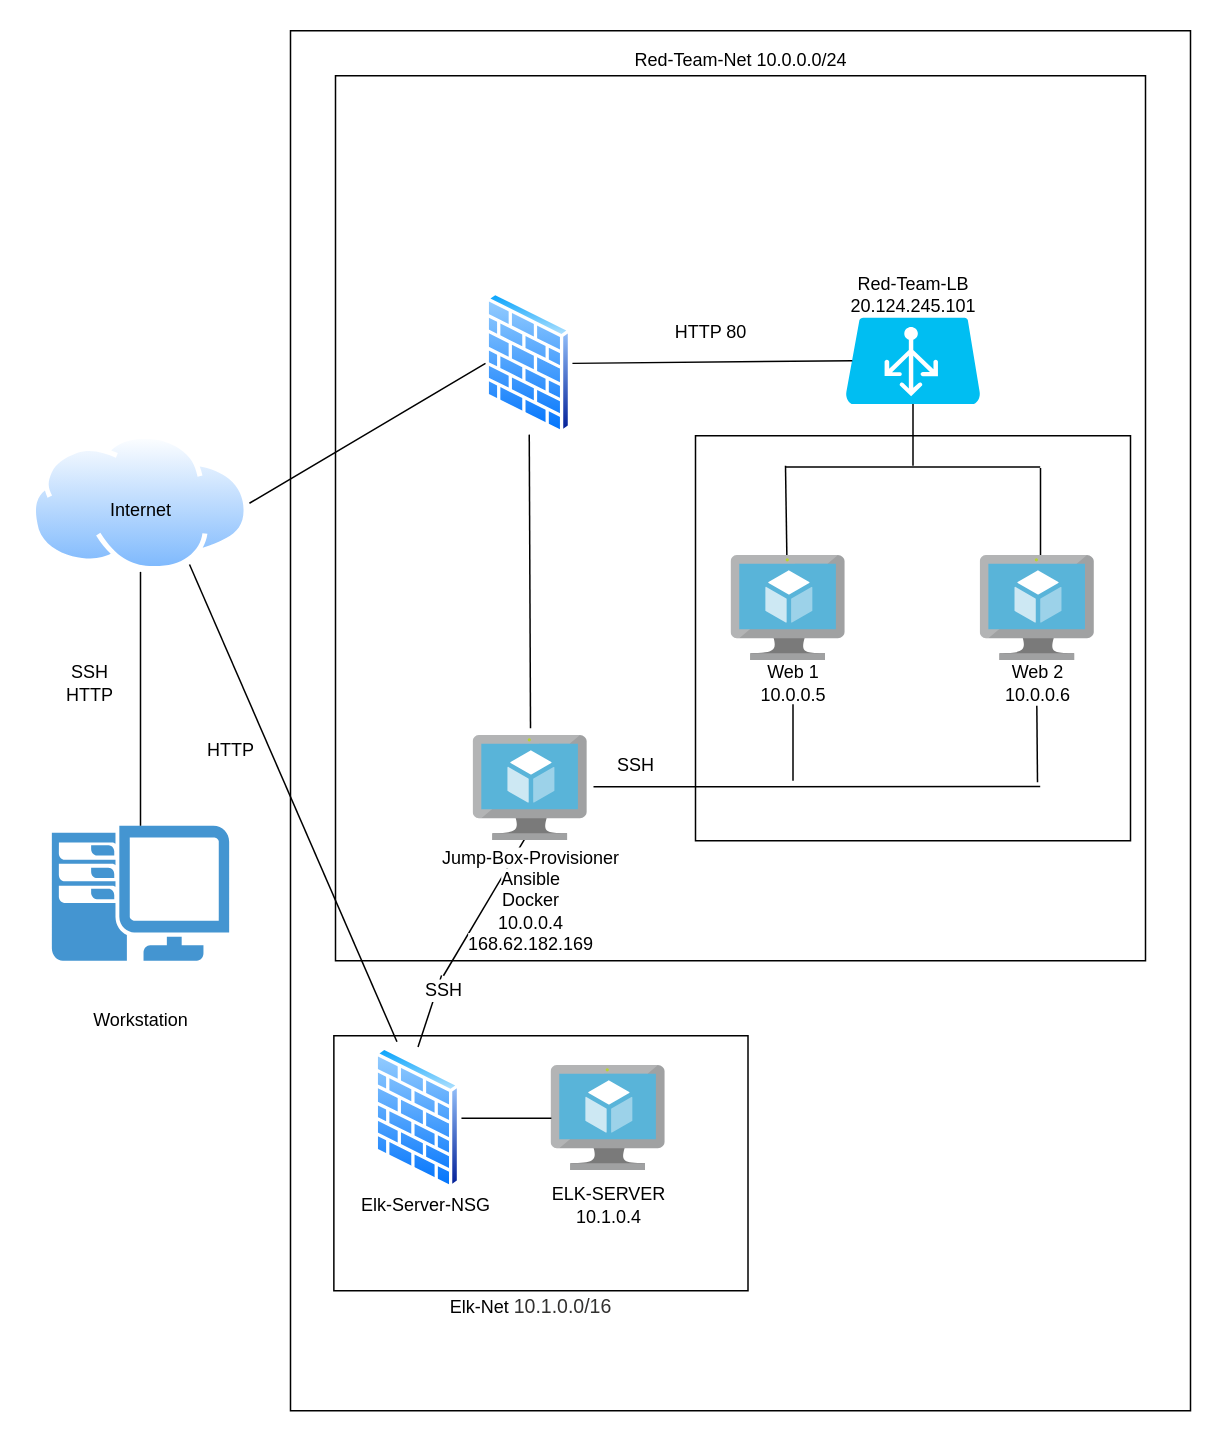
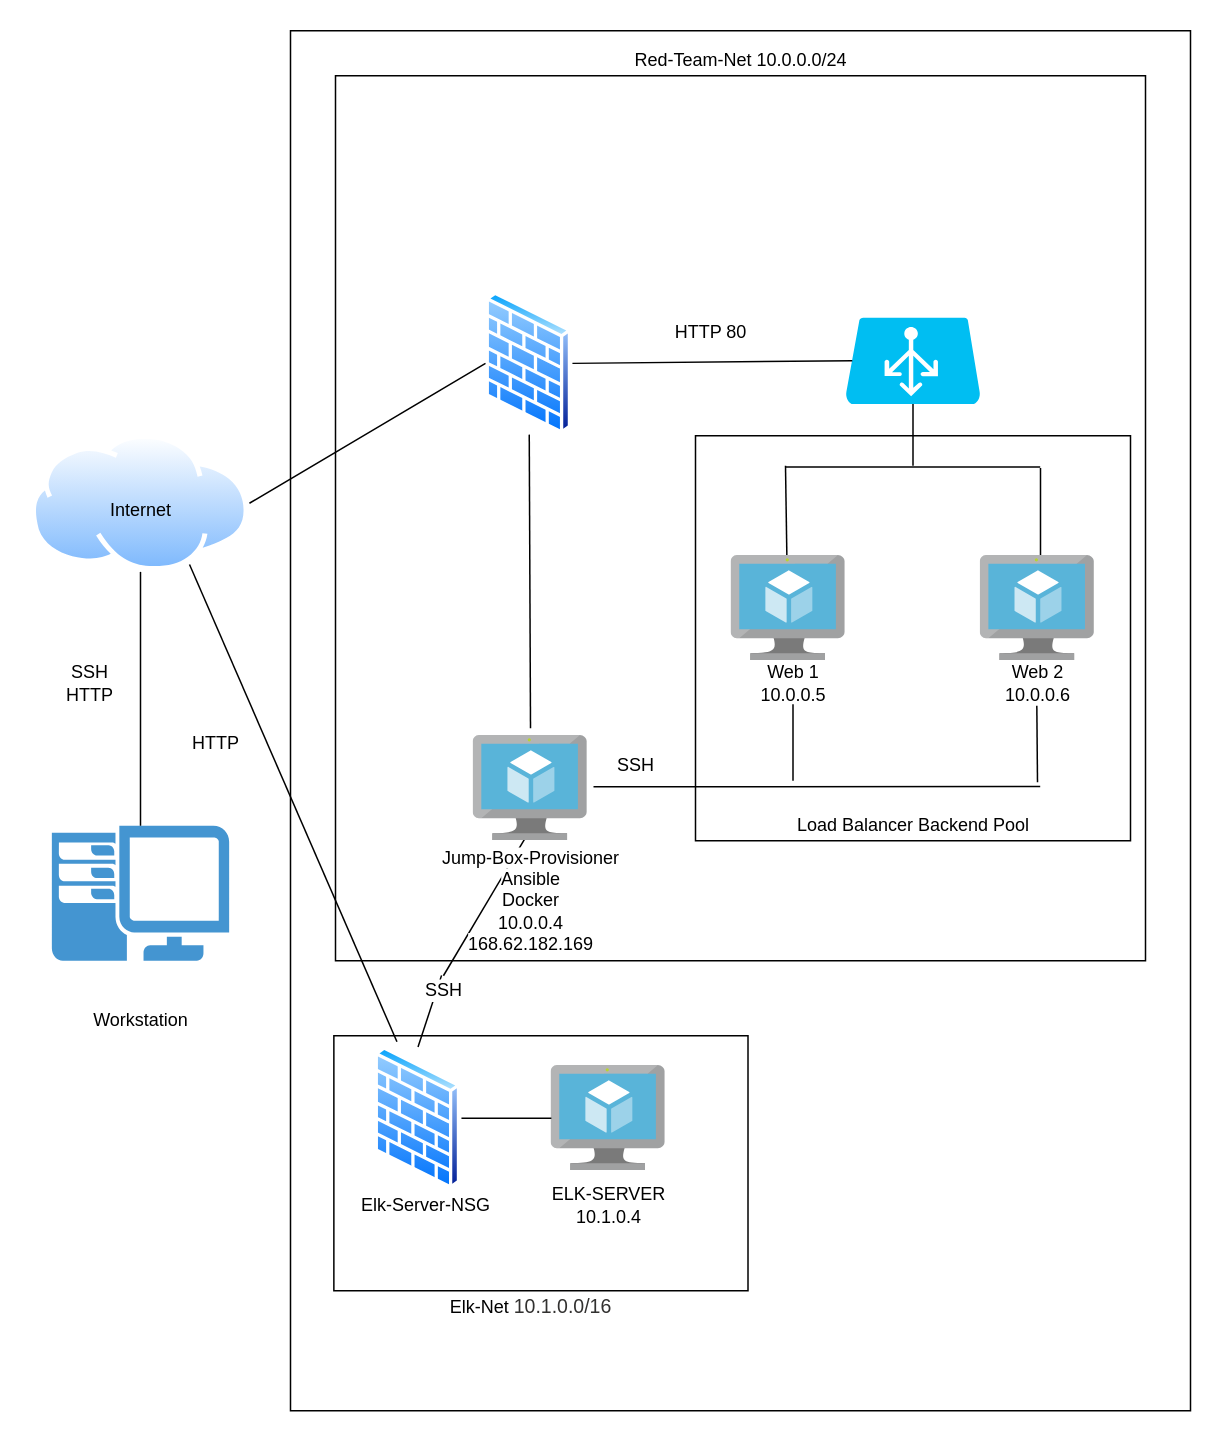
- <mxCell id="18" value="Red-Team-LB&lt;br&gt;20.124.245.101" style="text;html=1;resizable=0;autosize=1;align=center;verticalAlign=middle;points=[];fillColor=none;strokeColor=none;rounded=0;" parent="1" vertex="1"><mxGeometry x="558" y="181.25" width="100" height="30" as="geometry" /></mxCell>
- <mxCell id="45" value="HTTP" style="text;html=1;resizable=0;autosize=1;align=center;verticalAlign=middle;points=[];fillColor=none;strokeColor=none;rounded=0;labelBackgroundColor=#FFFFFF;" vertex="1" parent="1"><mxGeometry x="128" y="490" width="50" height="20" as="geometry" /></mxCell>
+ <mxCell id="45" value="HTTP" style="text;html=1;resizable=0;autosize=1;align=center;verticalAlign=middle;points=[];fillColor=none;strokeColor=none;rounded=0;labelBackgroundColor=#FFFFFF;" vertex="1" parent="1"><mxGeometry x="118" y="485" width="50" height="20" as="geometry" /></mxCell>
+ <mxCell id="34" value="Load Balancer Backend Pool" style="text;html=1;resizable=0;autosize=1;align=center;verticalAlign=middle;points=[];fillColor=none;strokeColor=none;rounded=0;" parent="1" vertex="1"><mxGeometry x="523" y="540" width="170" height="20" as="geometry" /></mxCell>
